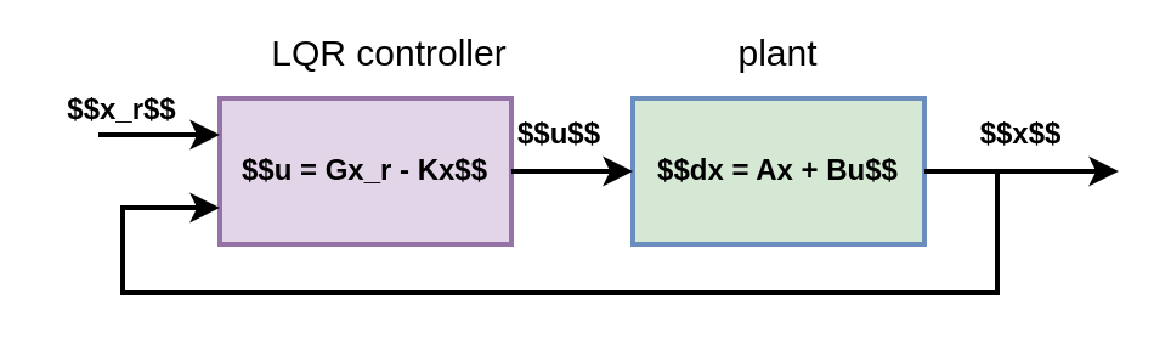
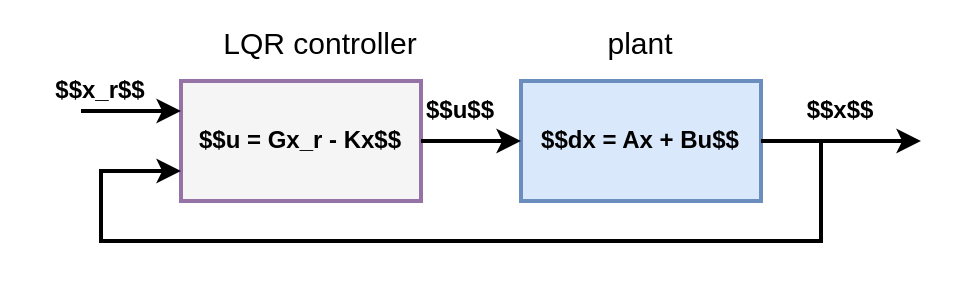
- <mxCell id="3" value="$$u = Gx_r - Kx$$" style="rounded=0;whiteSpace=wrap;html=1;fillColor=#e1d5e7;strokeColor=#9673a6;strokeWidth=2;fontStyle=1" parent="1" vertex="1"><mxGeometry x="90" y="40" width="120" height="60" as="geometry" /></mxCell>
+ <mxCell id="3" value="$$u = Gx_r - Kx$$" style="rounded=0;whiteSpace=wrap;html=1;fillColor=#f5f5f5;strokeColor=#9673a6;strokeWidth=2;fontStyle=1;" parent="1" vertex="1"><mxGeometry x="90" y="40" width="120" height="60" as="geometry" /></mxCell>
- <mxCell id="2" value="$$dx = Ax + Bu$$" style="rounded=0;whiteSpace=wrap;html=1;fillColor=#d5e8d4;strokeColor=#6c8ebf;strokeWidth=2;fontStyle=1;" parent="1" vertex="1"><mxGeometry x="260" y="40" width="120" height="60" as="geometry" /></mxCell>
+ <mxCell id="2" value="$$dx = Ax + Bu$$" style="rounded=0;whiteSpace=wrap;html=1;fillColor=#dae8fc;strokeColor=#6c8ebf;strokeWidth=2;fontStyle=1" parent="1" vertex="1"><mxGeometry x="260" y="40" width="120" height="60" as="geometry" /></mxCell>
